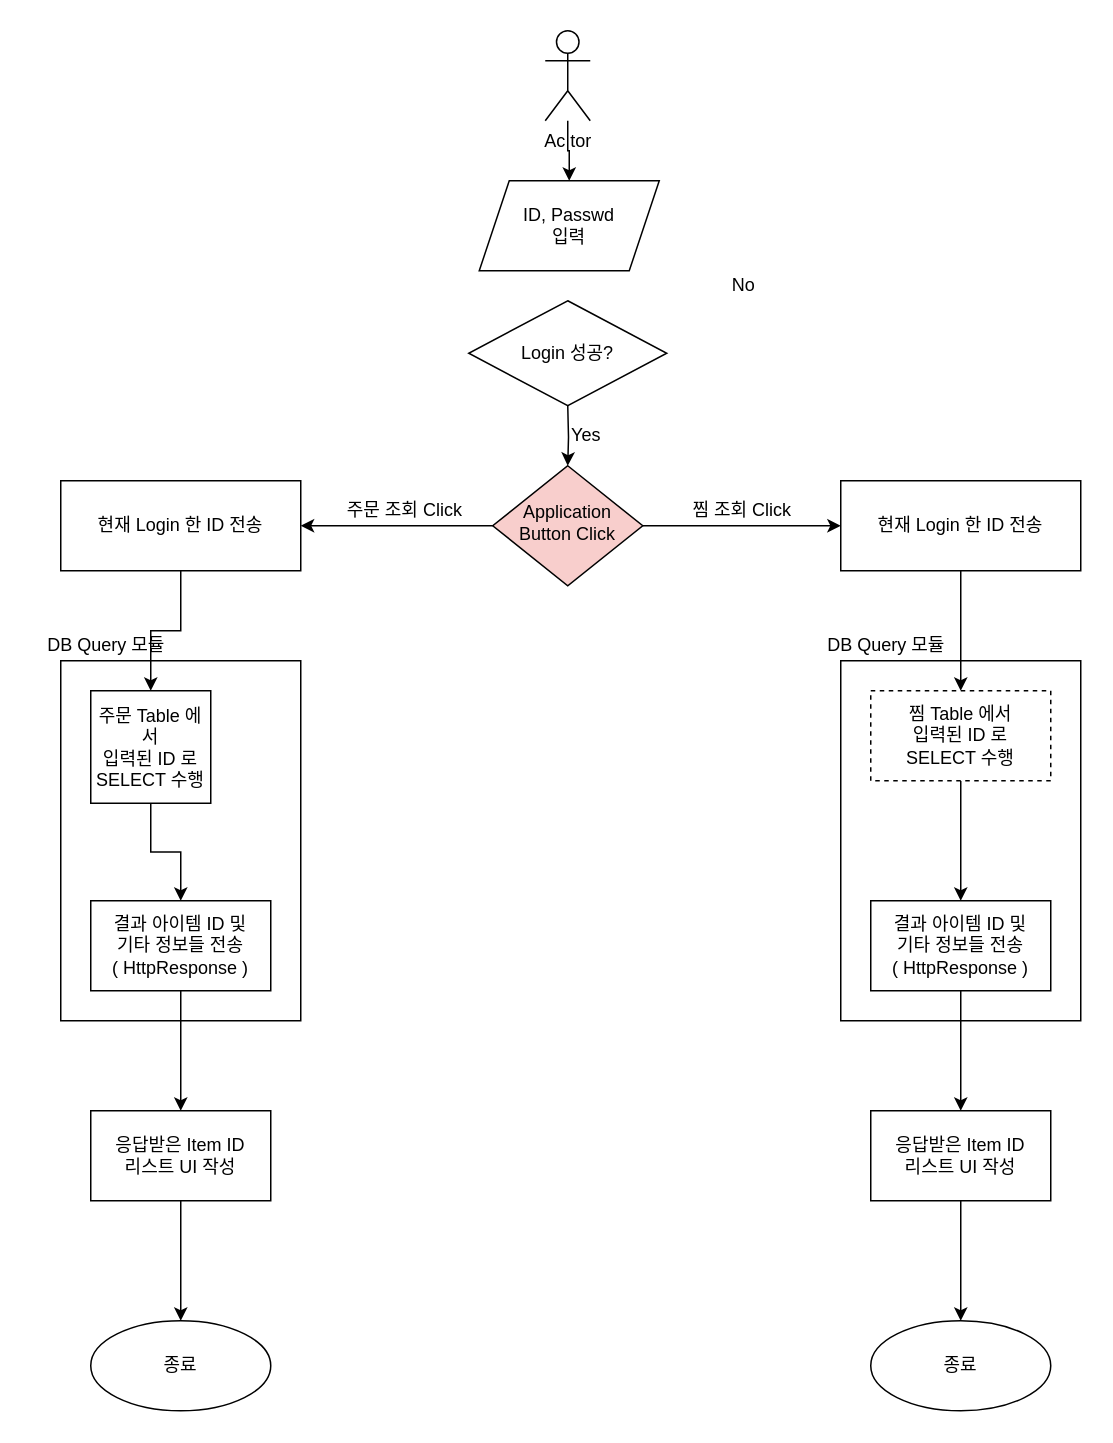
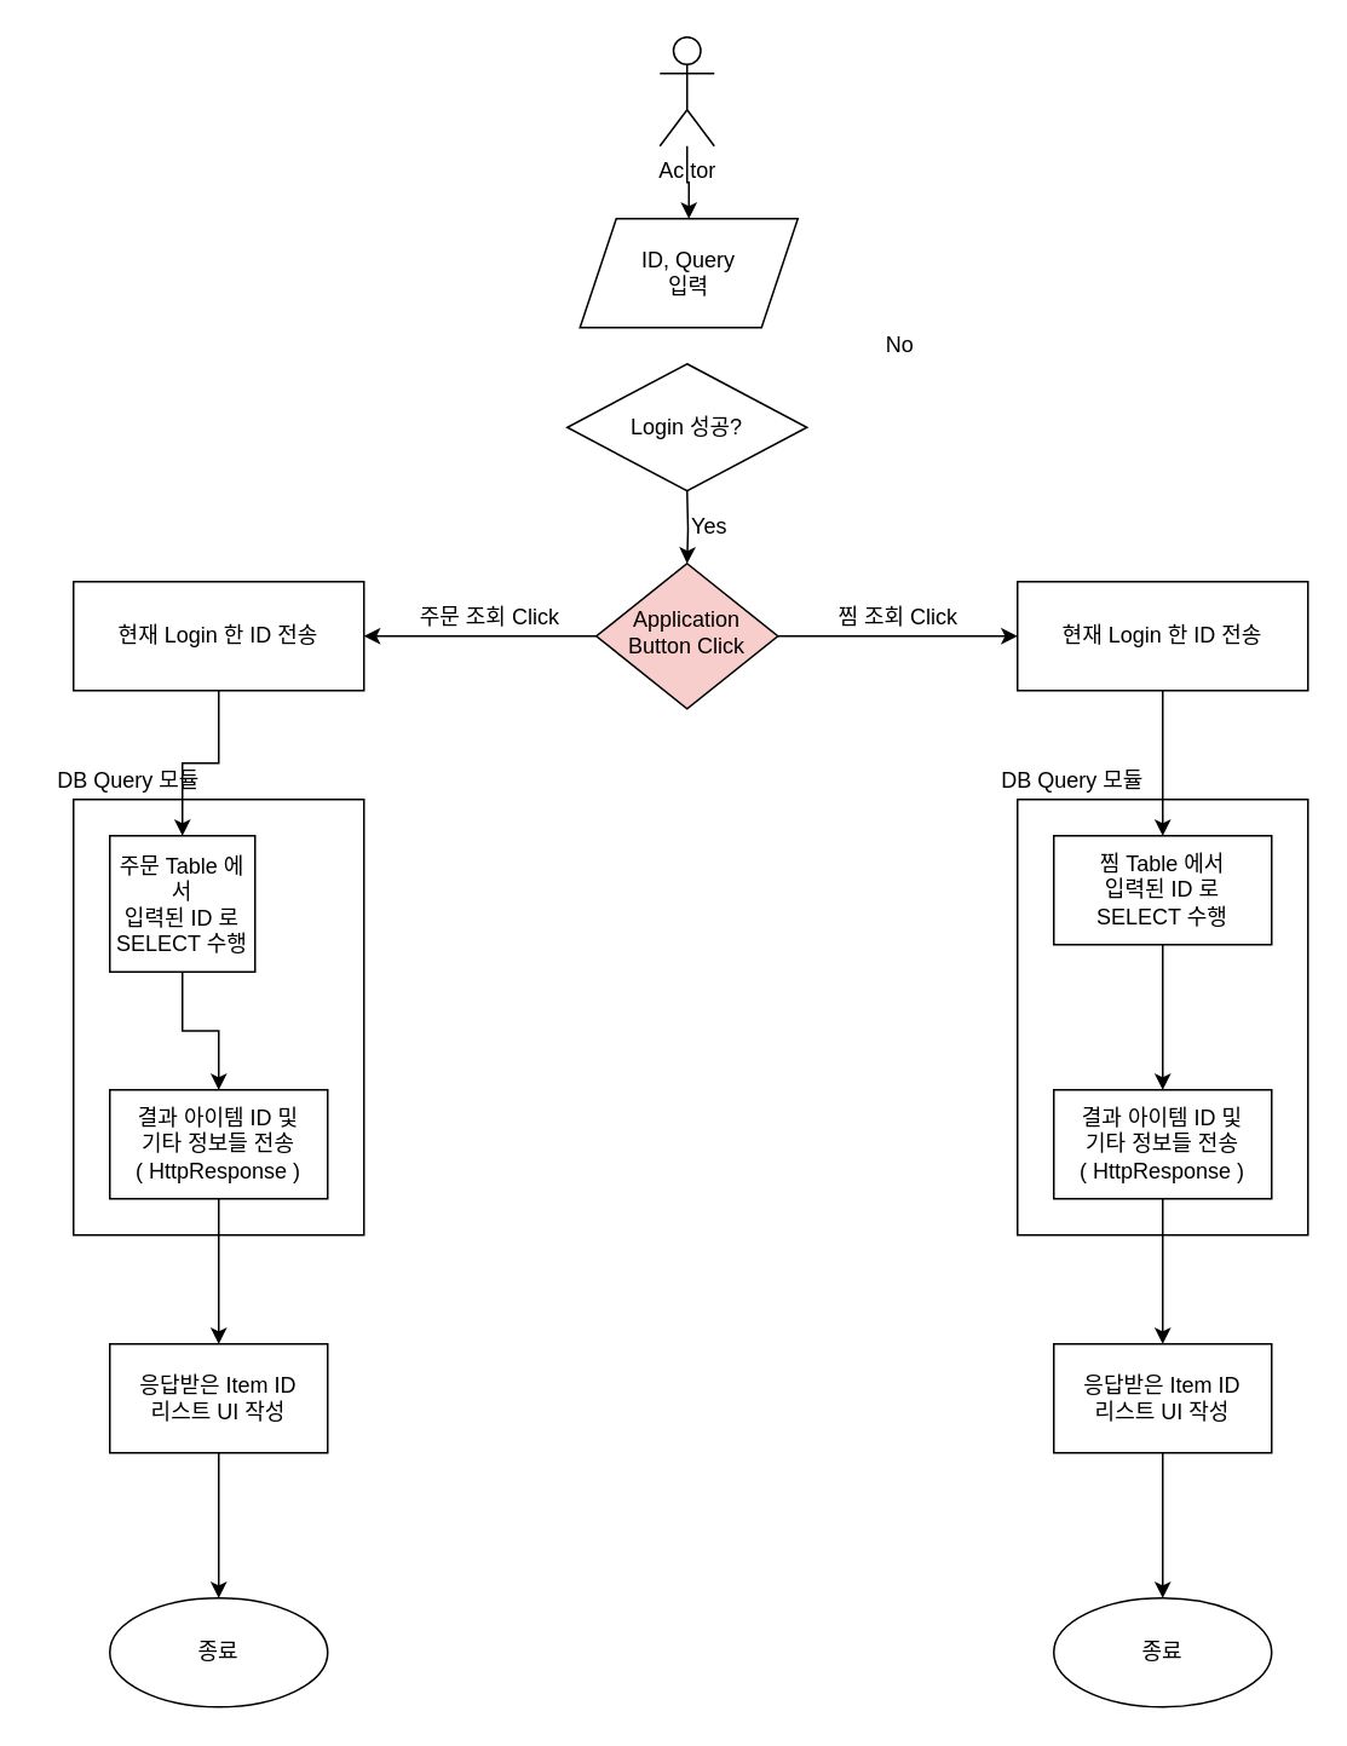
- <mxCell id="12" value="ID, Passwd&lt;br&gt;입력" style="shape=parallelogram;perimeter=parallelogramPerimeter;whiteSpace=wrap;html=1;fixedSize=1;" vertex="1" parent="1"><mxGeometry x="319" y="120" width="120" height="60" as="geometry" /></mxCell>
+ <mxCell id="12" value="ID, Query&lt;br&gt;입력" style="shape=parallelogram;perimeter=parallelogramPerimeter;whiteSpace=wrap;html=1;fixedSize=1;" vertex="1" parent="1"><mxGeometry x="319" y="120" width="120" height="60" as="geometry" /></mxCell>
- <mxCell id="24" value="&lt;span&gt;찜 Table 에서&lt;/span&gt;&lt;br&gt;&lt;span&gt;입력된 ID 로&lt;/span&gt;&lt;br&gt;&lt;span&gt;SELECT 수행&lt;/span&gt;" style="whiteSpace=wrap;html=1;rounded=0;dashed=1;" vertex="1" parent="1"><mxGeometry x="580" y="460" width="120" height="60" as="geometry" /></mxCell>
+ <mxCell id="24" value="&lt;span&gt;찜 Table 에서&lt;/span&gt;&lt;br&gt;&lt;span&gt;입력된 ID 로&lt;/span&gt;&lt;br&gt;&lt;span&gt;SELECT 수행&lt;/span&gt;" style="whiteSpace=wrap;html=1;rounded=0;" vertex="1" parent="1"><mxGeometry x="580" y="460" width="120" height="60" as="geometry" /></mxCell>
